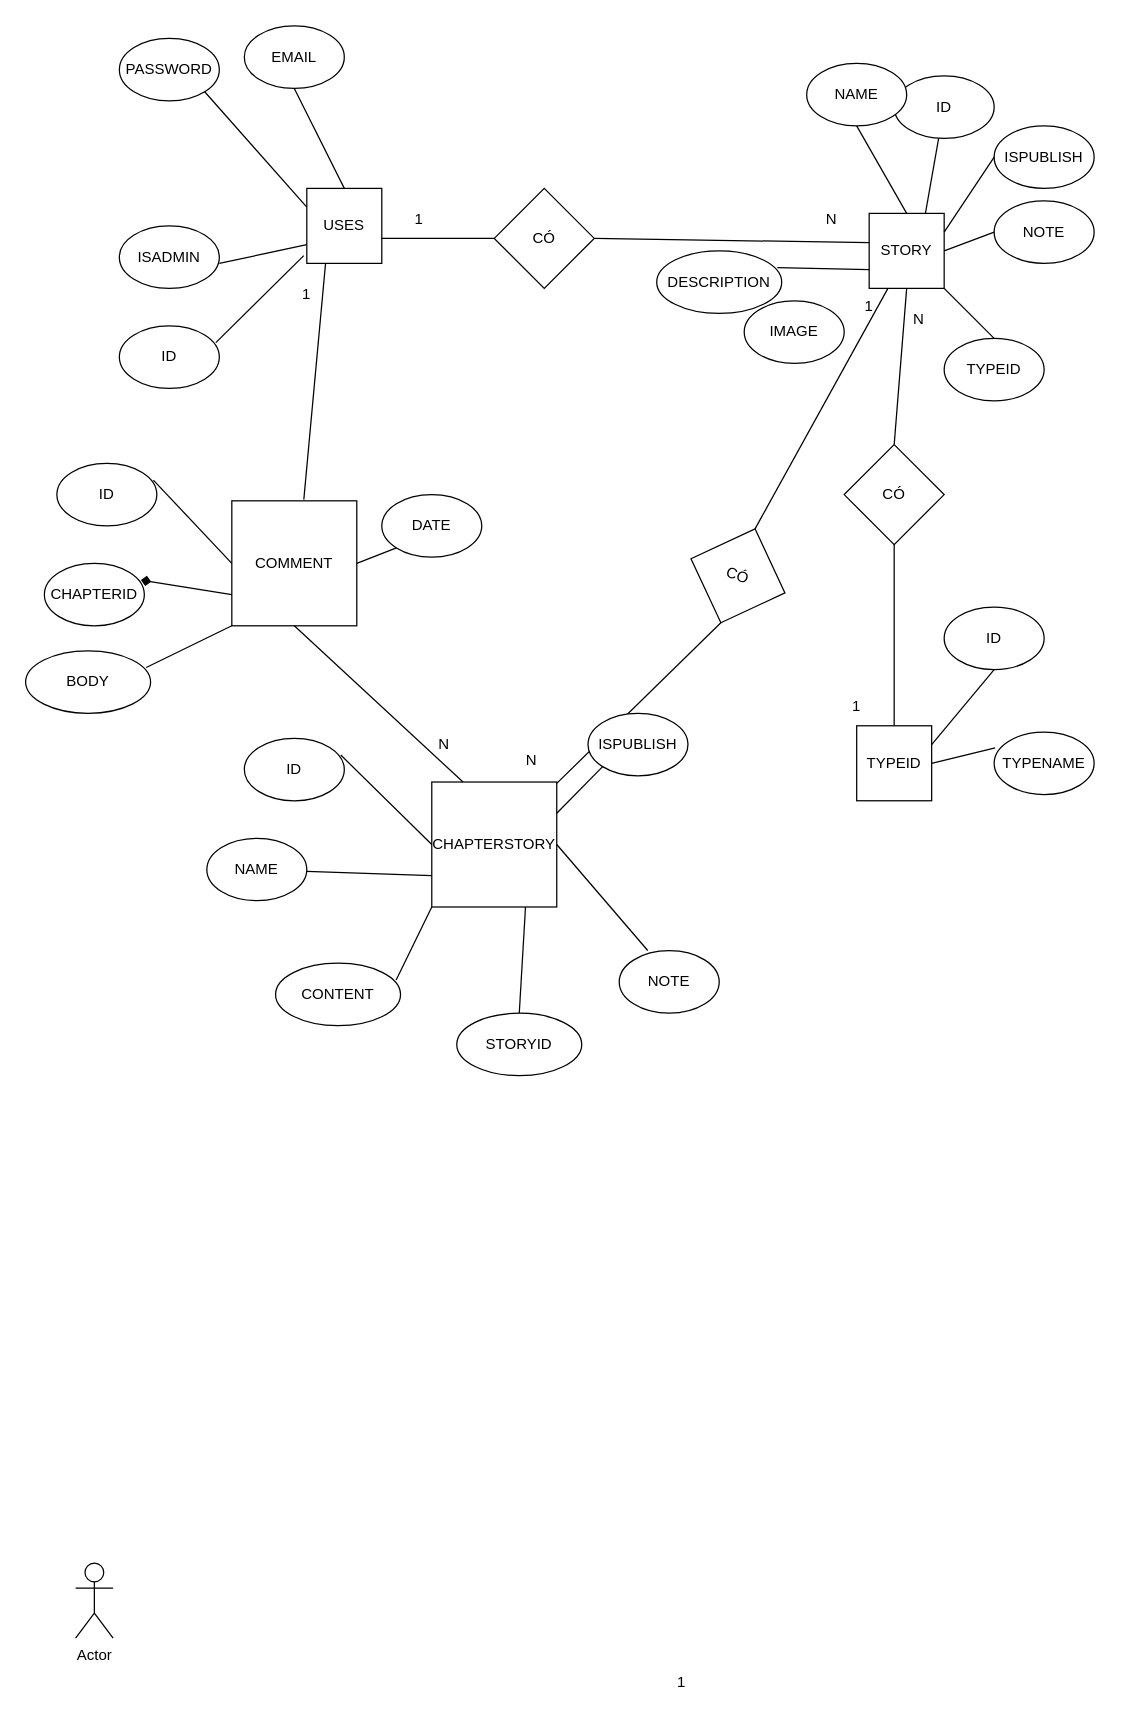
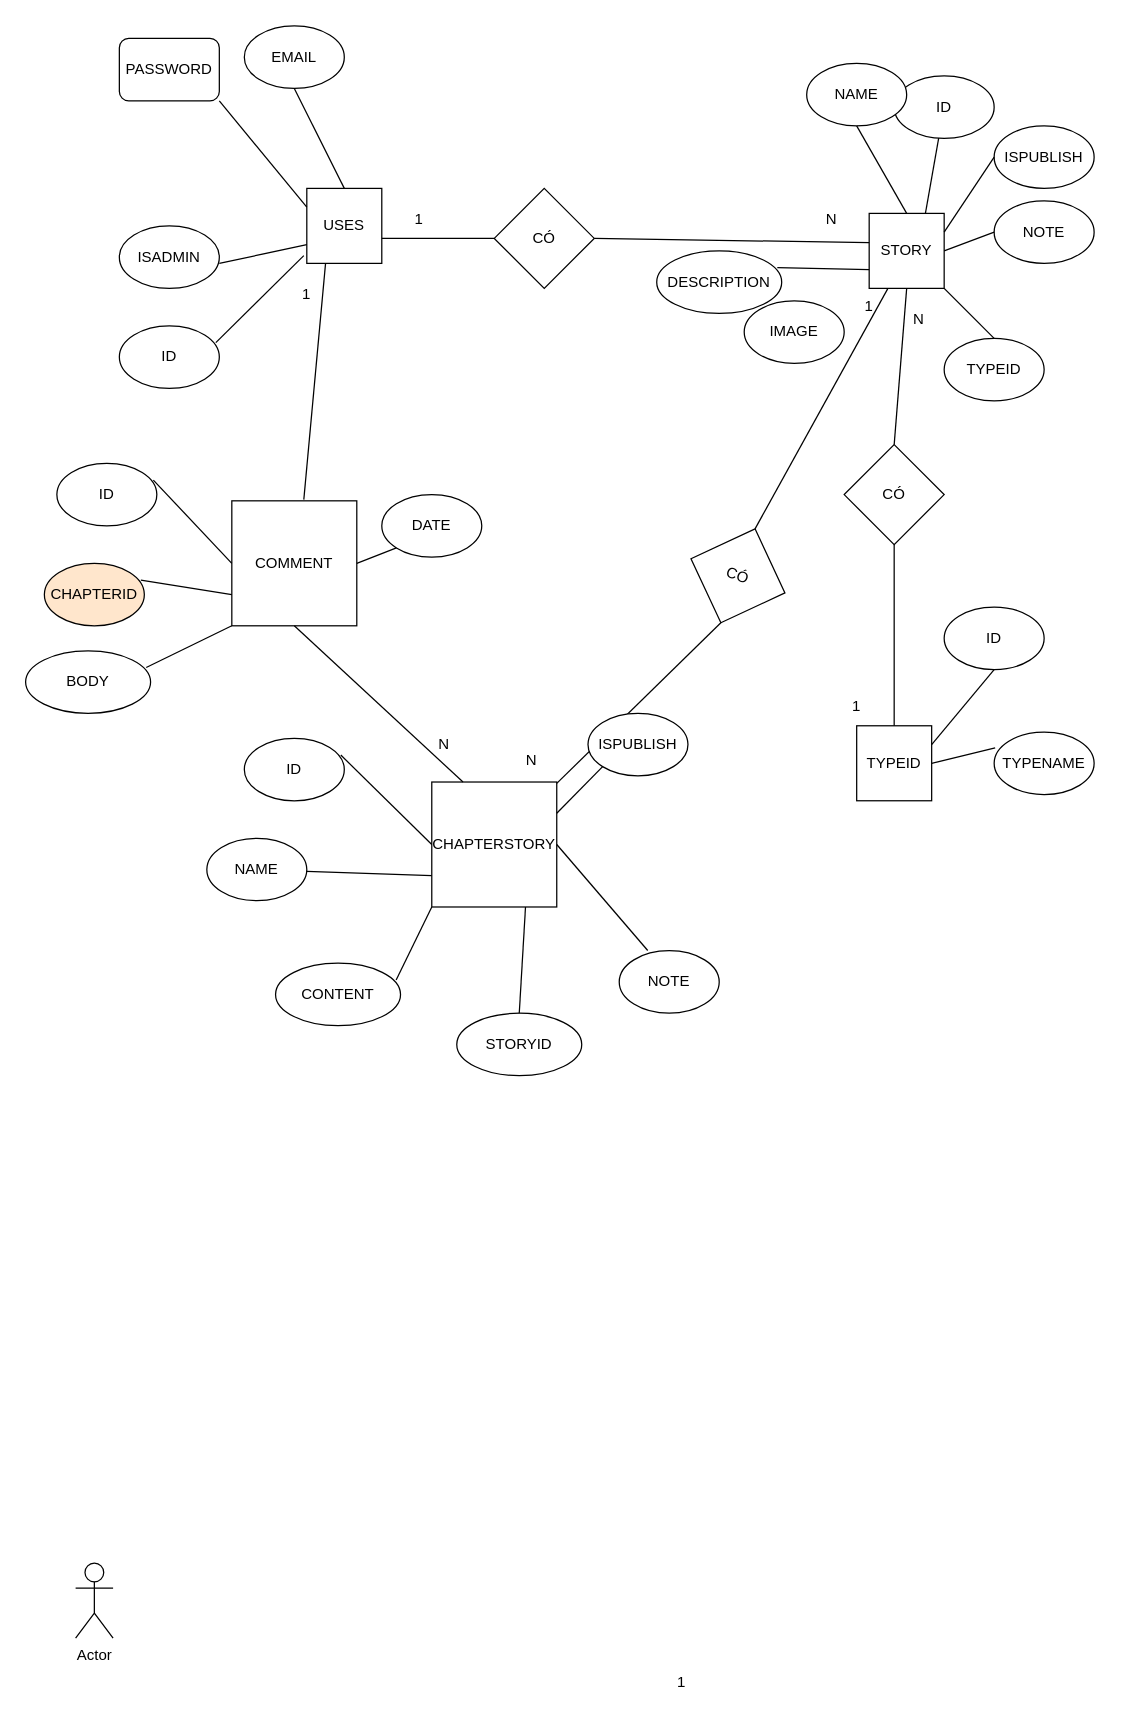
- <mxCell id="3" value="PASSWORD" style="ellipse;whiteSpace=wrap;html=1;" vertex="1" parent="1"><mxGeometry x="95" y="30" width="80" height="50" as="geometry" /></mxCell>
+ <mxCell id="3" value="PASSWORD" style="whiteSpace=wrap;html=1;rounded=1;" vertex="1" parent="1"><mxGeometry x="95" y="30" width="80" height="50" as="geometry" /></mxCell>
- <mxCell id="62" value="" style="endArrow=diamond;html=1;rounded=0;exitX=0;exitY=0.75;exitDx=0;exitDy=0;entryX=0.965;entryY=0.268;entryDx=0;entryDy=0;entryPerimeter=0;" edge="1" parent="1" source="58" target="61"><mxGeometry width="50" height="50" relative="1" as="geometry"><mxPoint x="145" y="417.5" as="sourcePoint" /><mxPoint x="317" y="523.5" as="targetPoint" /></mxGeometry></mxCell>
+ <mxCell id="62" value="" style="endArrow=none;html=1;rounded=0;exitX=0;exitY=0.75;exitDx=0;exitDy=0;entryX=0.965;entryY=0.268;entryDx=0;entryDy=0;entryPerimeter=0;" edge="1" parent="1" source="58" target="61"><mxGeometry width="50" height="50" relative="1" as="geometry"><mxPoint x="145" y="417.5" as="sourcePoint" /><mxPoint x="317" y="523.5" as="targetPoint" /></mxGeometry></mxCell>
- <mxCell id="61" value="CHAPTERID" style="ellipse;whiteSpace=wrap;html=1;" vertex="1" parent="1"><mxGeometry x="35" y="450" width="80" height="50" as="geometry" /></mxCell>
+ <mxCell id="61" value="CHAPTERID" style="ellipse;whiteSpace=wrap;html=1;fillColor=#ffe6cc;" vertex="1" parent="1"><mxGeometry x="35" y="450" width="80" height="50" as="geometry" /></mxCell>
